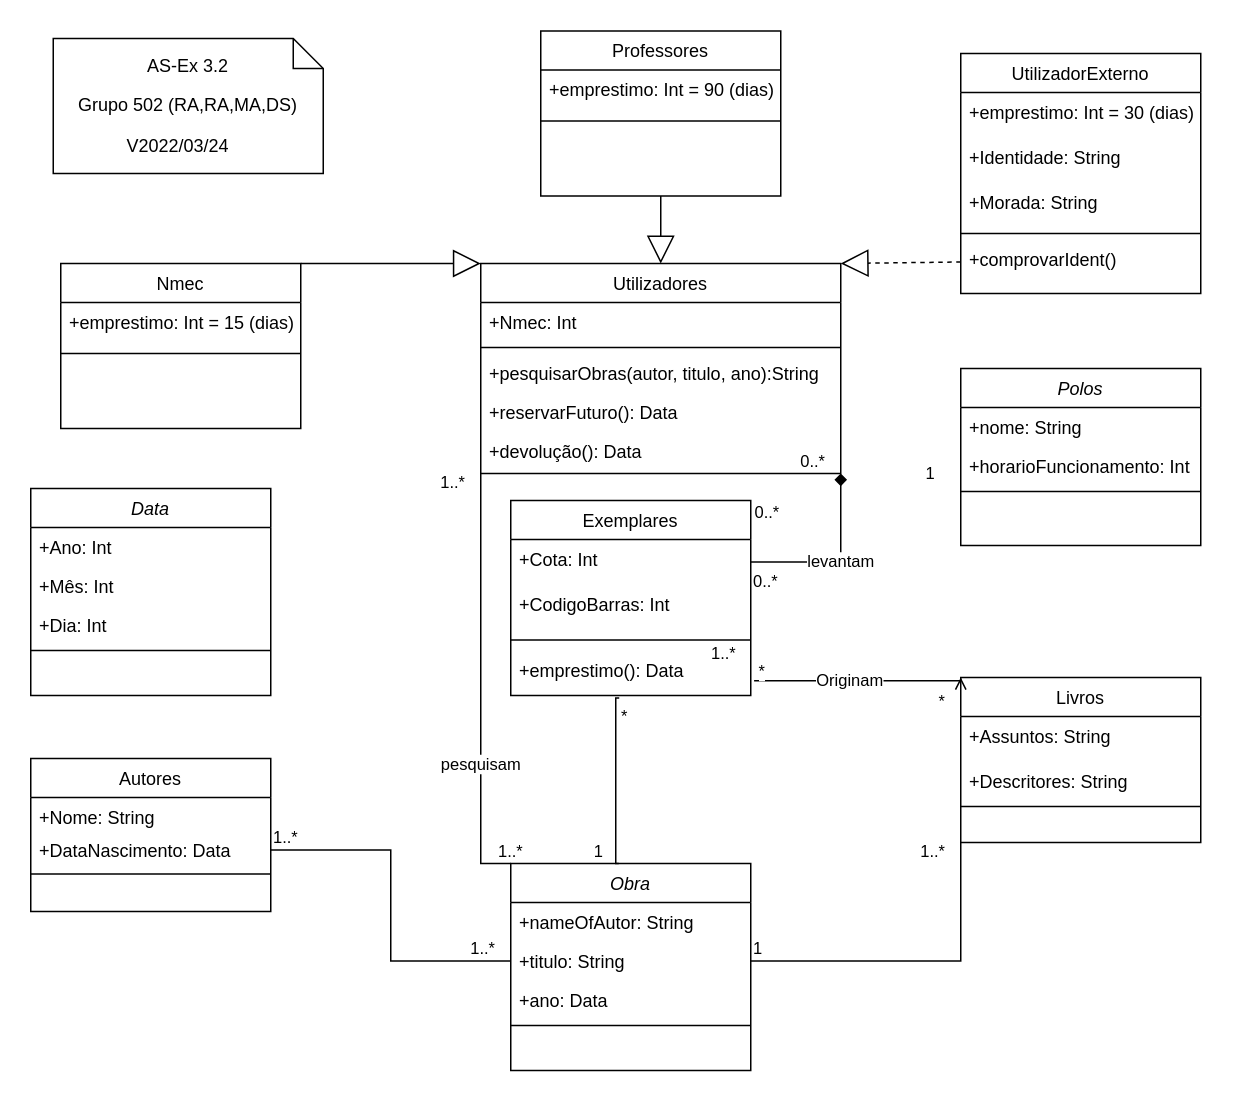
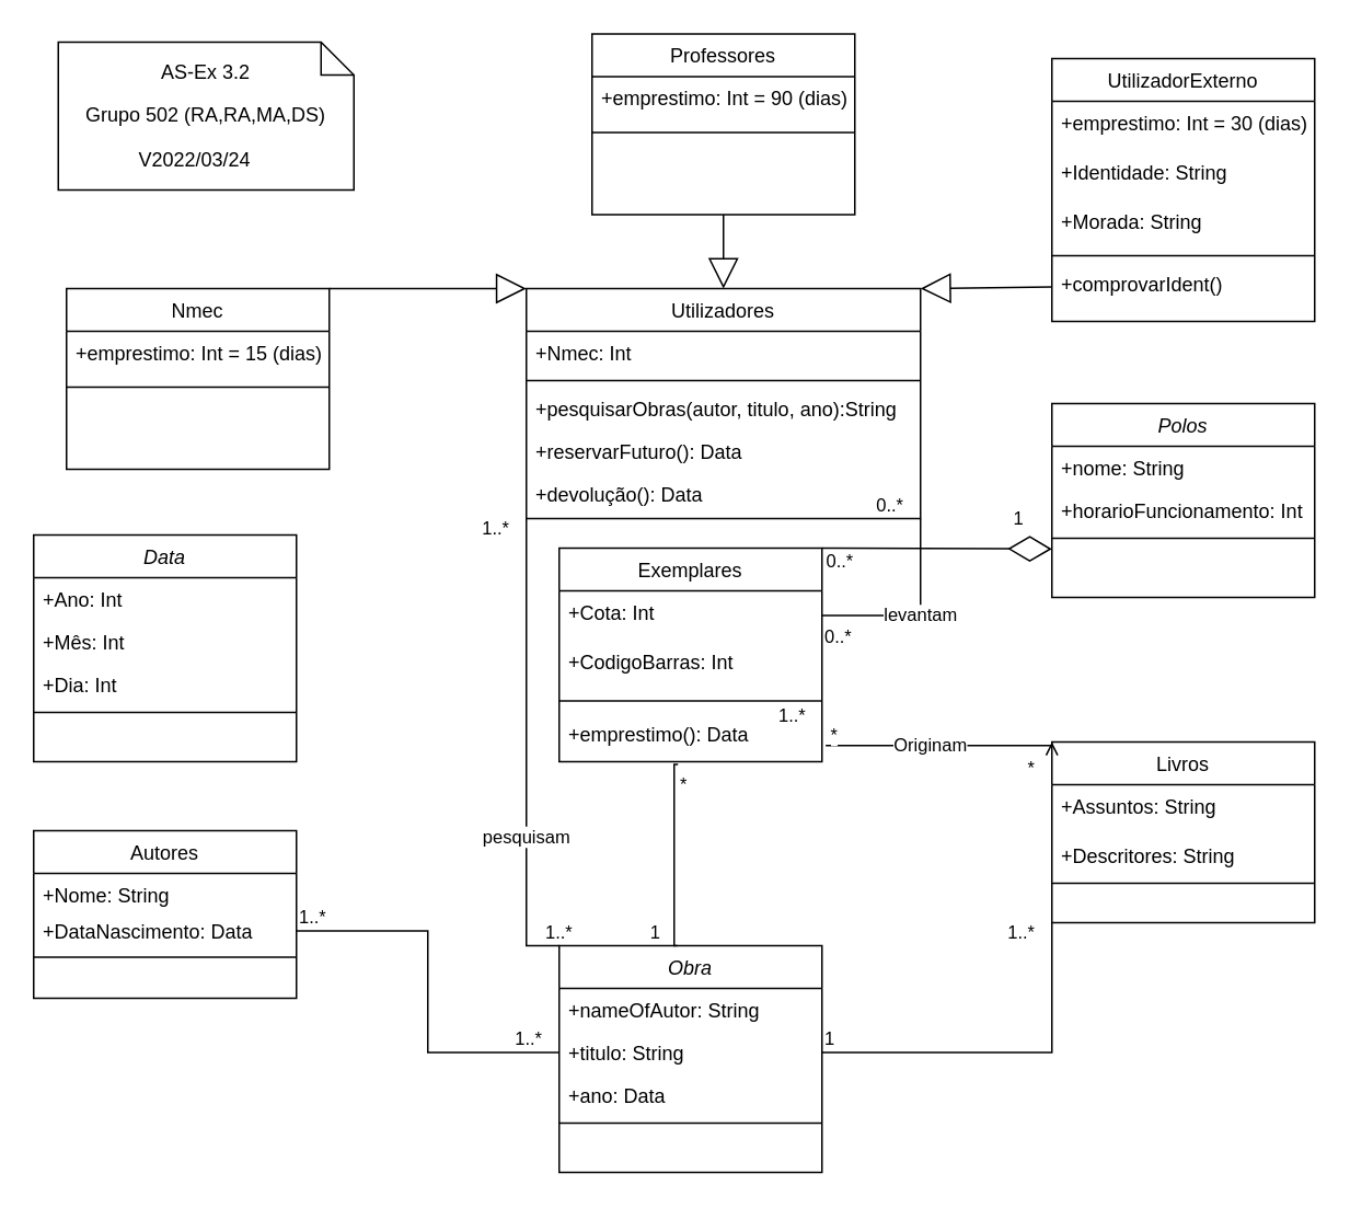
- <mxCell id="51" value="" style="endArrow=block;endSize=16;endFill=0;html=1;rounded=0;entryX=1;entryY=0;entryDx=0;entryDy=0;exitX=0;exitY=0.5;exitDx=0;exitDy=0;dashed=1;" parent="1" source="34" target="12" edge="1"><mxGeometry width="160" relative="1" as="geometry"><mxPoint x="640" y="175" as="sourcePoint" /><mxPoint x="600" y="145" as="targetPoint" /></mxGeometry></mxCell>
+ <mxCell id="51" value="" style="endArrow=block;endSize=16;endFill=0;html=1;rounded=0;entryX=1;entryY=0;entryDx=0;entryDy=0;exitX=0;exitY=0.5;exitDx=0;exitDy=0;" parent="1" source="34" target="12" edge="1"><mxGeometry width="160" relative="1" as="geometry"><mxPoint x="640" y="175" as="sourcePoint" /><mxPoint x="600" y="145" as="targetPoint" /></mxGeometry></mxCell>
- <mxCell id="61" value="levantam" style="endArrow=diamond;html=1;edgeStyle=orthogonalEdgeStyle;rounded=0;entryX=1;entryY=1;entryDx=0;entryDy=0;exitX=1;exitY=0.5;exitDx=0;exitDy=0;" parent="1" source="40" target="12" edge="1"><mxGeometry relative="1" as="geometry"><mxPoint x="510" y="395" as="sourcePoint" /><mxPoint x="630" y="393.5" as="targetPoint" /><Array as="points"><mxPoint x="560" y="374" /></Array></mxGeometry></mxCell>
+ <mxCell id="61" value="levantam" style="endArrow=none;html=1;edgeStyle=orthogonalEdgeStyle;rounded=0;entryX=1;entryY=1;entryDx=0;entryDy=0;exitX=1;exitY=0.5;exitDx=0;exitDy=0;" parent="1" source="40" target="12" edge="1"><mxGeometry relative="1" as="geometry"><mxPoint x="510" y="395" as="sourcePoint" /><mxPoint x="630" y="393.5" as="targetPoint" /><Array as="points"><mxPoint x="560" y="374" /></Array></mxGeometry></mxCell>
+ <mxCell id="52" value="" style="endArrow=diamondThin;endFill=0;endSize=24;html=1;rounded=0;entryX=0;entryY=0.75;entryDx=0;entryDy=0;exitX=1;exitY=0;exitDx=0;exitDy=0;" parent="1" source="39" target="35" edge="1"><mxGeometry width="160" relative="1" as="geometry"><mxPoint x="470" y="515" as="sourcePoint" /><mxPoint x="630" y="515" as="targetPoint" /></mxGeometry></mxCell>
